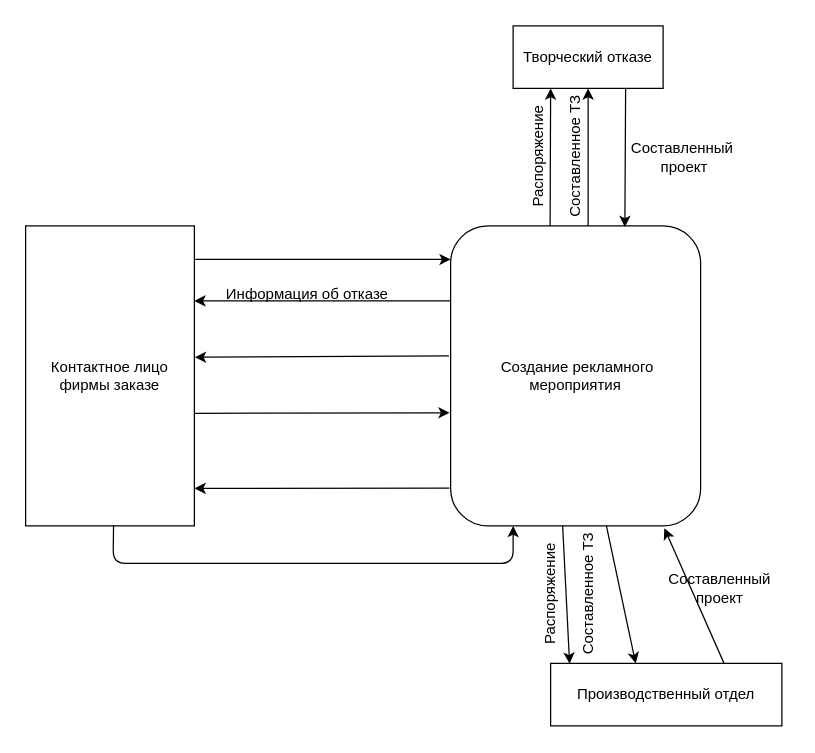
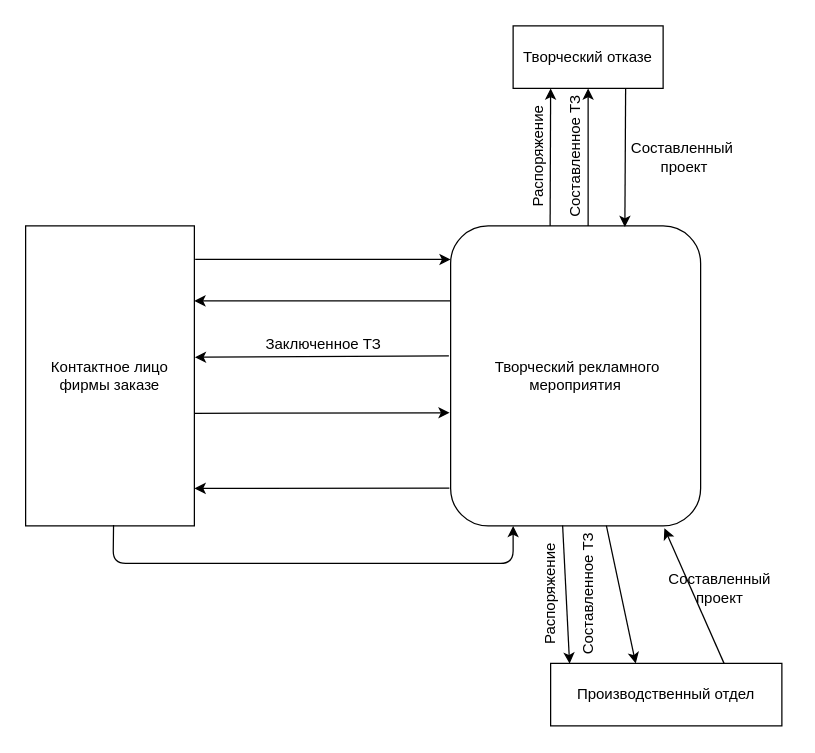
- <mxCell id="5" value="Информация об отказе" style="text;html=1;align=center;verticalAlign=middle;resizable=0;points=[];autosize=1;strokeColor=none;fillColor=none;" vertex="1" parent="1"><mxGeometry x="170" y="220" width="150" height="30" as="geometry" /></mxCell>
+ <mxCell id="8" value="Заключенное ТЗ" style="text;html=1;align=center;verticalAlign=middle;resizable=0;points=[];autosize=1;strokeColor=none;fillColor=none;" vertex="1" parent="1"><mxGeometry x="197.5" y="260" width="120" height="30" as="geometry" /></mxCell>
- <mxCell id="2" value="&amp;nbsp;Создание рекламного мероприятия" style="rounded=1;whiteSpace=wrap;html=1;" vertex="1" parent="1"><mxGeometry x="360" y="180" width="200" height="240" as="geometry" /></mxCell>
+ <mxCell id="2" value="&amp;nbsp;Творческий рекламного мероприятия" style="rounded=1;whiteSpace=wrap;html=1;" vertex="1" parent="1"><mxGeometry x="360" y="180" width="200" height="240" as="geometry" /></mxCell>
